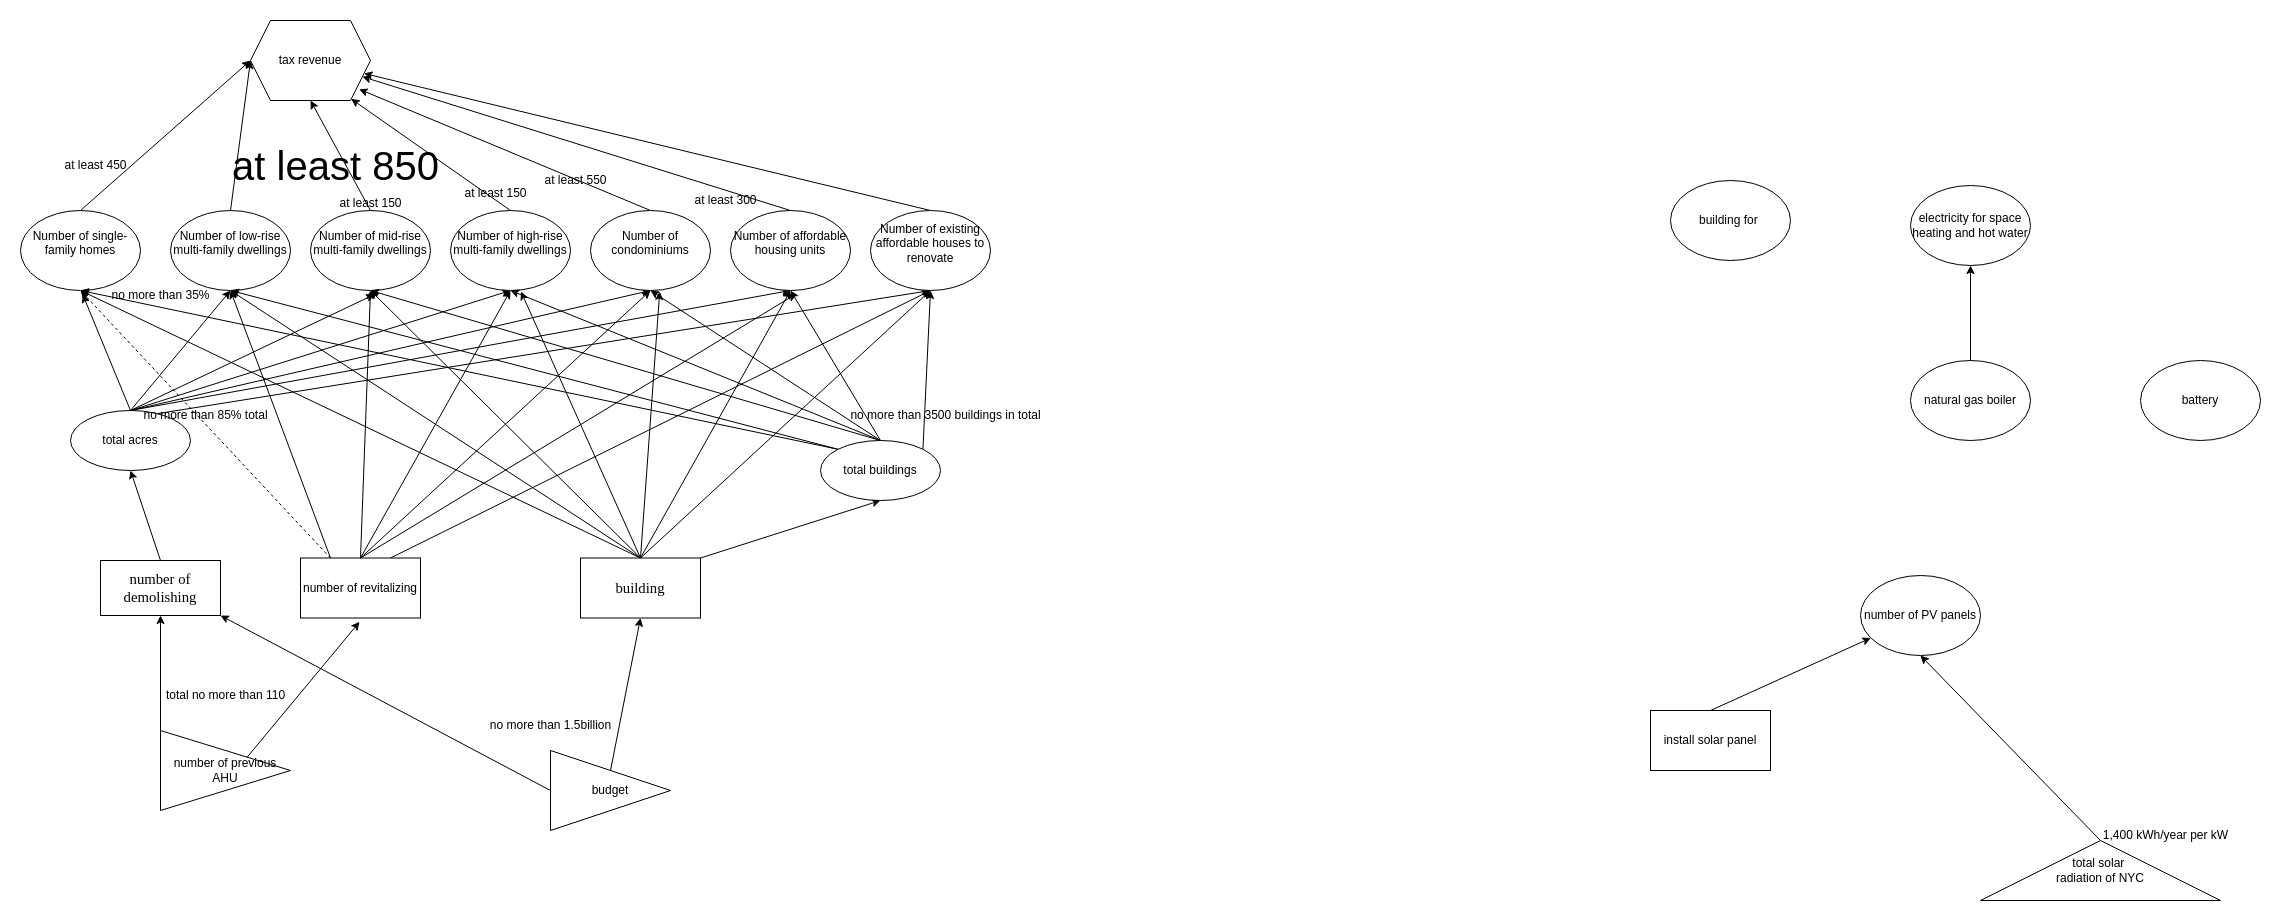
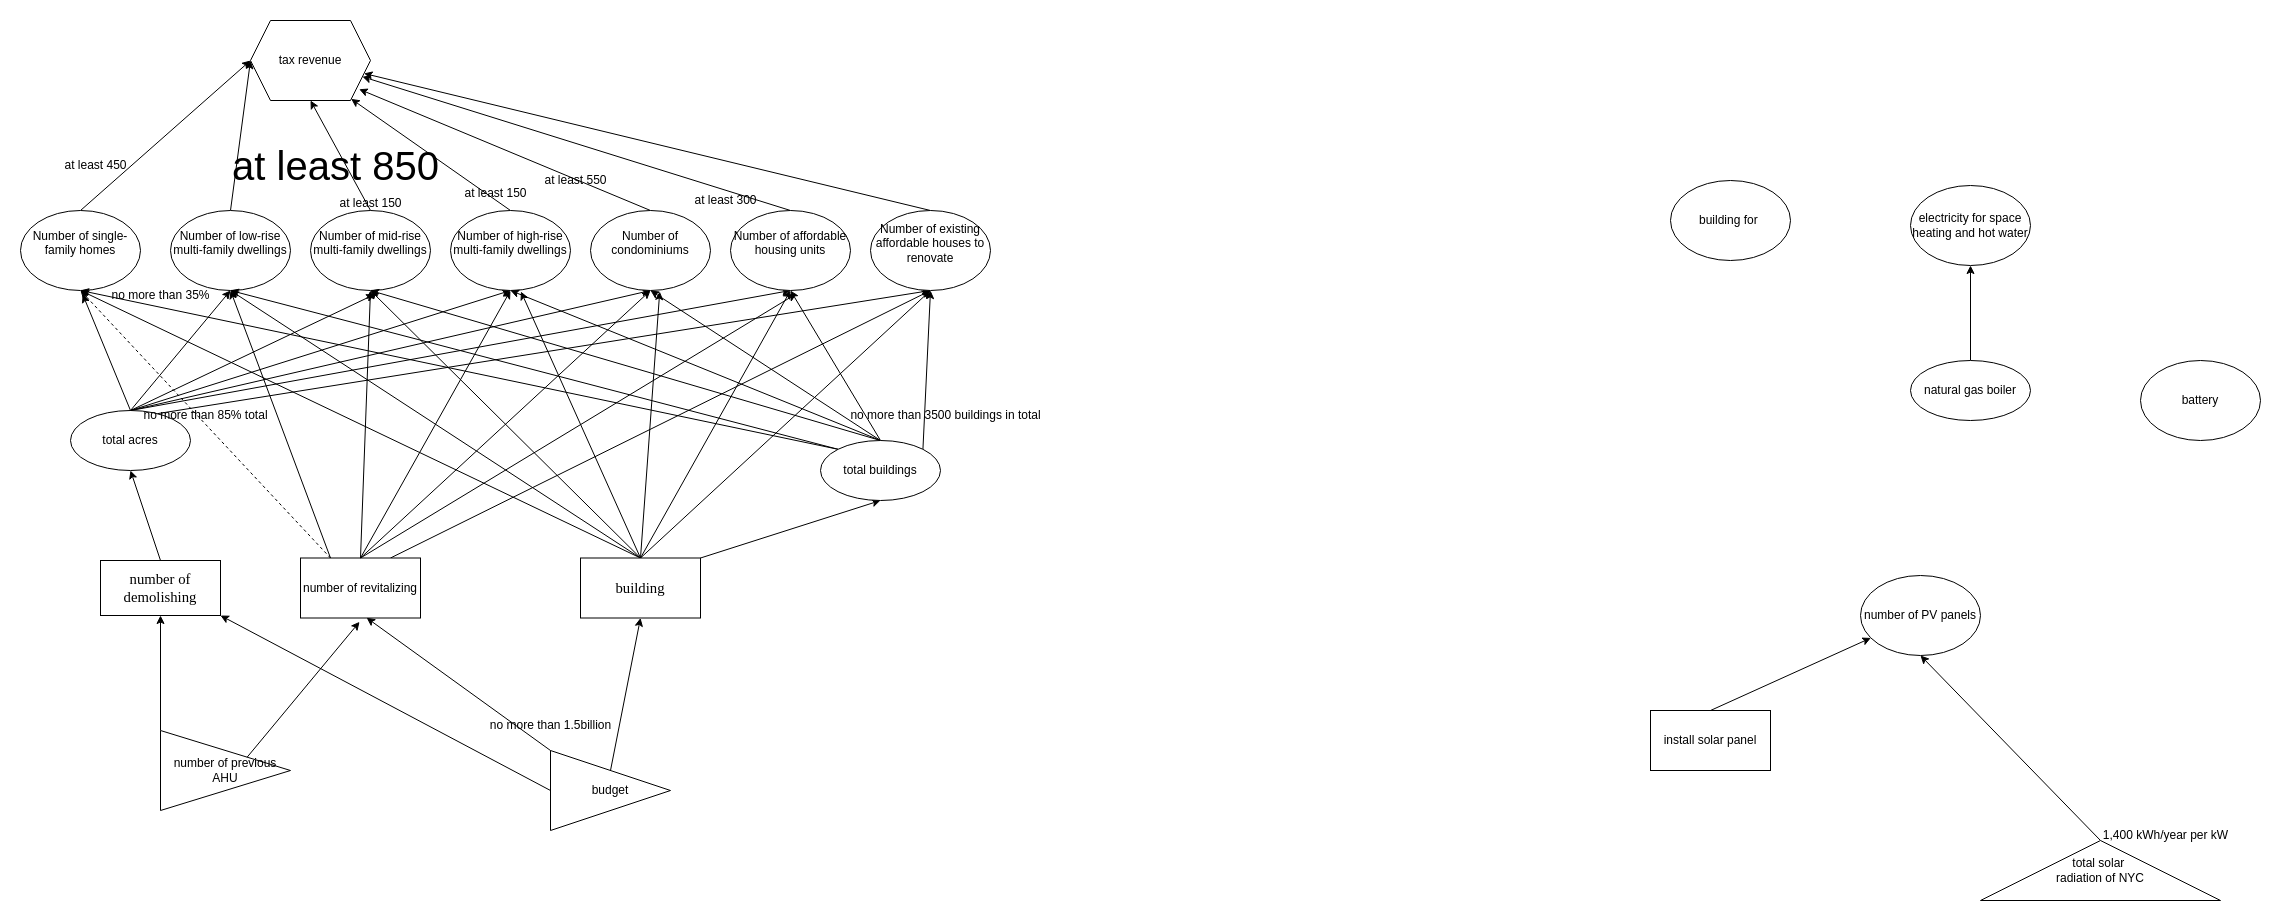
- <mxCell id="73" value="natural gas boiler" style="ellipse;whiteSpace=wrap;html=1;" vertex="1" parent="1"><mxGeometry x="1910" y="360" width="120" height="80" as="geometry" /></mxCell>
+ <mxCell id="73" value="natural gas boiler" style="ellipse;whiteSpace=wrap;html=1;" vertex="1" parent="1"><mxGeometry x="1910" y="360" width="120" height="60" as="geometry" /></mxCell>
+ <mxCell id="49" style="rounded=0;orthogonalLoop=1;jettySize=auto;html=1;exitX=0;exitY=0;exitDx=0;exitDy=0;entryX=0.551;entryY=0.996;entryDx=0;entryDy=0;entryPerimeter=0;" parent="1" source="48" target="14" edge="1"><mxGeometry relative="1" as="geometry" /></mxCell>
- <mxCell id="33" value="total no more than 110" style="text;html=1;align=center;verticalAlign=middle;resizable=0;points=[];autosize=1;strokeColor=none;fillColor=none;" parent="1" vertex="1"><mxGeometry x="155" y="680" width="140" height="30" as="geometry" /></mxCell>
